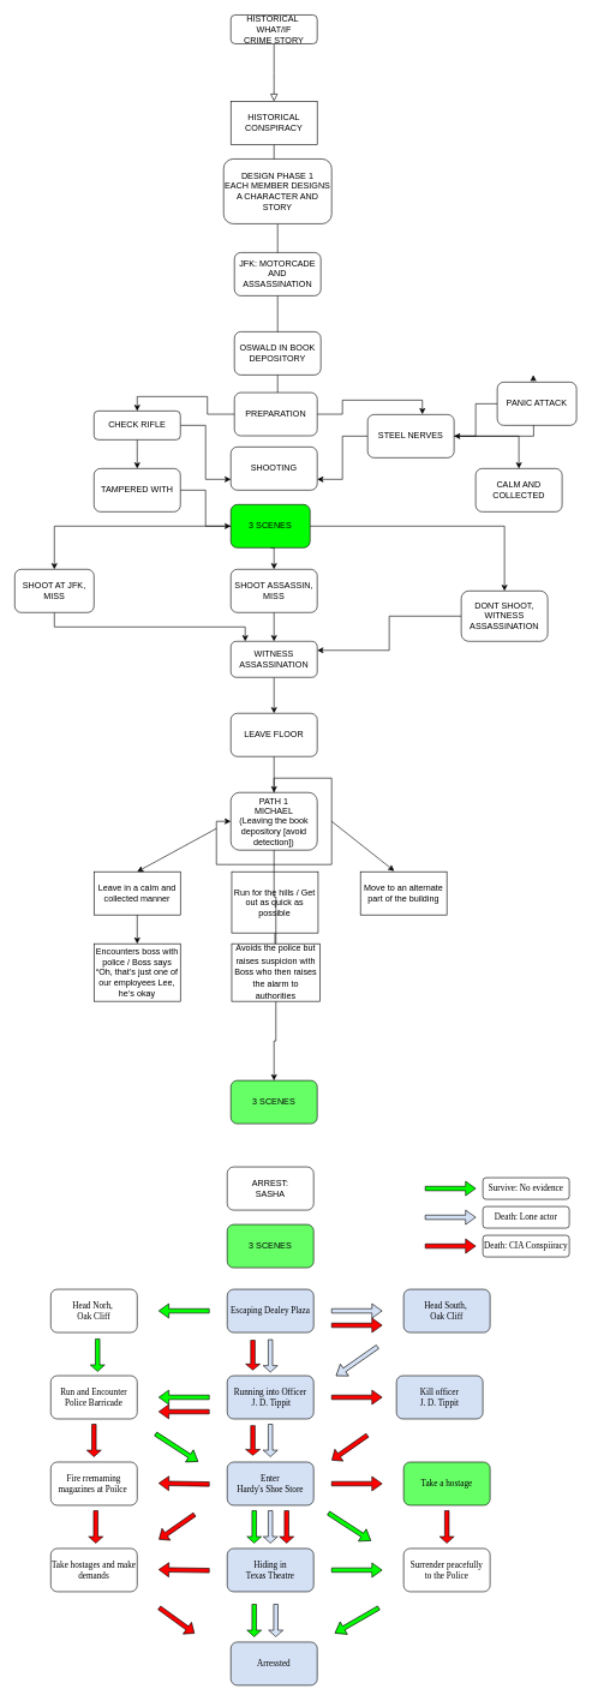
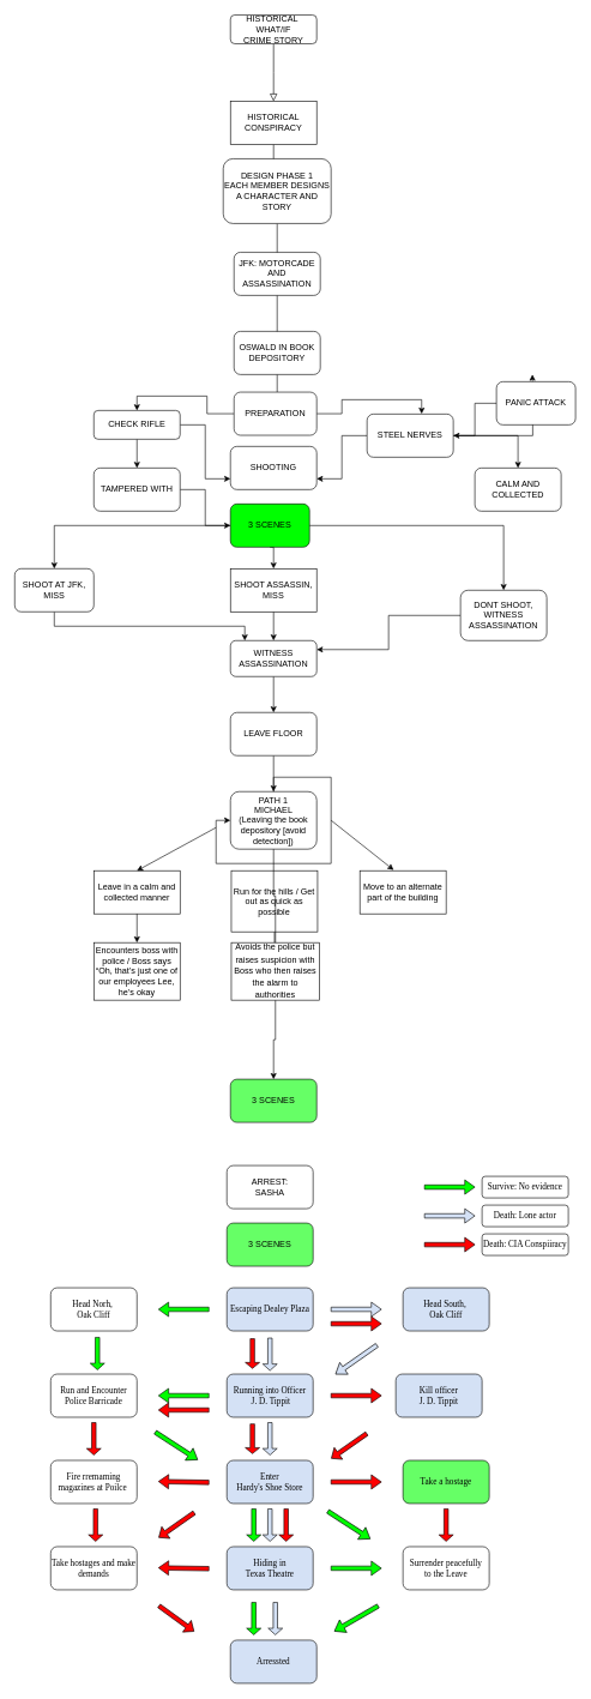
- <mxCell id="26" value="SHOOT ASSASSIN, MISS" style="rounded=1;whiteSpace=wrap;html=1;" parent="1" vertex="1"><mxGeometry x="320" y="790" width="120" height="60" as="geometry" /></mxCell>
+ <mxCell id="26" value="SHOOT ASSASSIN, MISS" style="whiteSpace=wrap;html=1;rounded=0;" parent="1" vertex="1"><mxGeometry x="320" y="790" width="120" height="60" as="geometry" /></mxCell>
- <mxCell id="70" value="Surrender peacefully&lt;br&gt;to the Police" style="rounded=1;whiteSpace=wrap;html=1;fontFamily=Times New Roman;" parent="1" vertex="1"><mxGeometry x="560" y="2150" width="120" height="60" as="geometry" /></mxCell>
+ <mxCell id="70" value="Surrender peacefully&lt;br&gt;to the Leave" style="rounded=1;whiteSpace=wrap;html=1;fontFamily=Times New Roman;" parent="1" vertex="1"><mxGeometry x="560" y="2150" width="120" height="60" as="geometry" /></mxCell>
